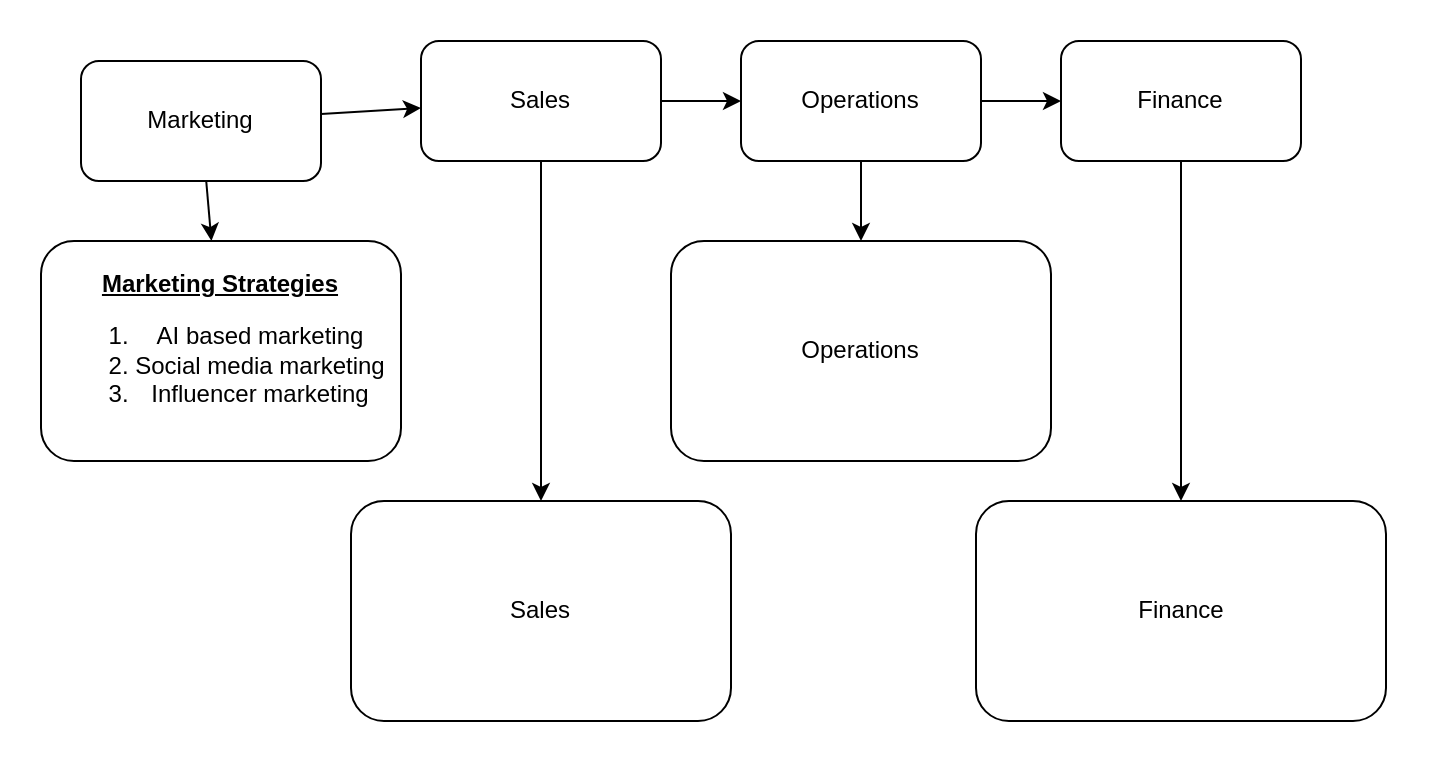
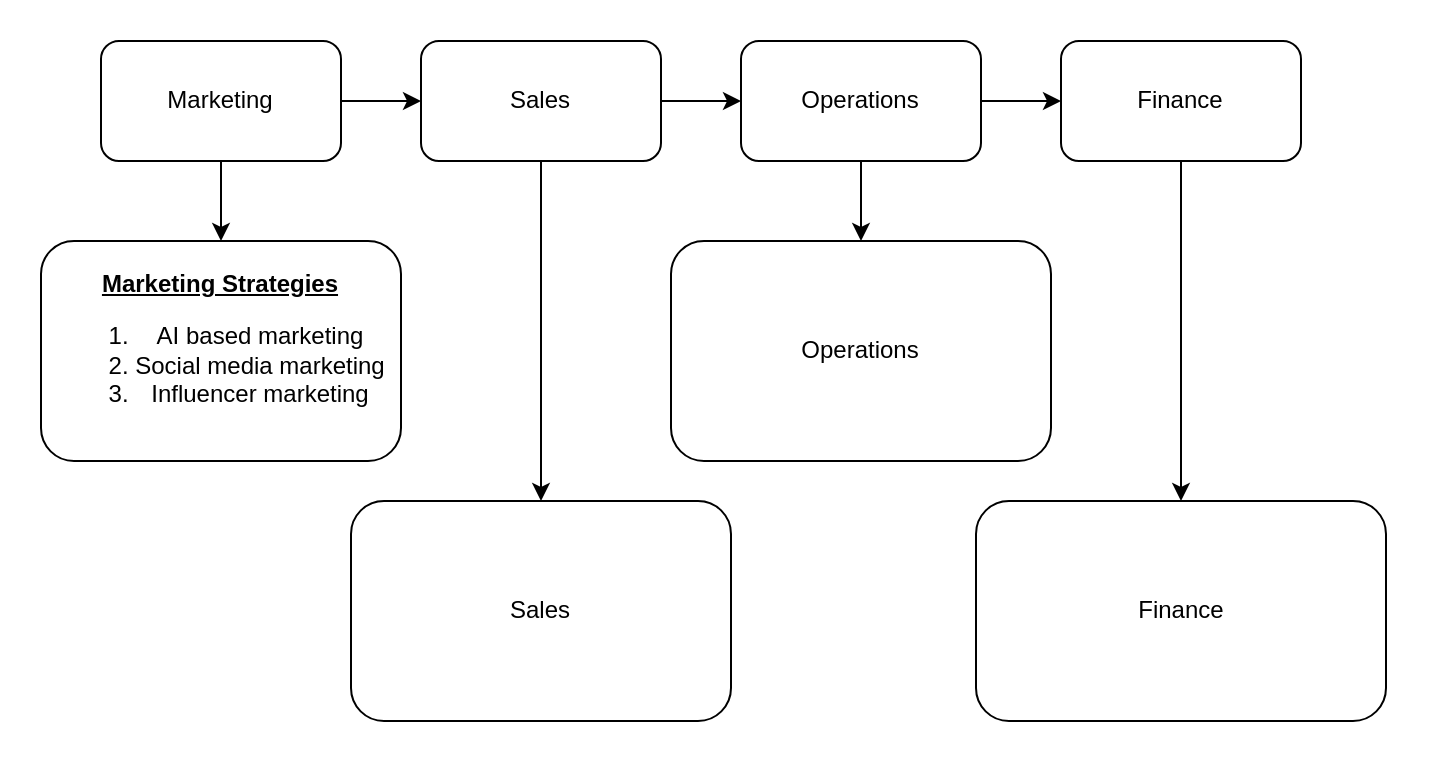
- <mxCell id="7" value="Marketing" style="rounded=1;whiteSpace=wrap;html=1;" vertex="1" parent="1"><mxGeometry x="40" y="30" width="120" height="60" as="geometry" /></mxCell>
+ <mxCell id="7" value="Marketing" style="rounded=1;whiteSpace=wrap;html=1;" vertex="1" parent="1"><mxGeometry x="50" y="20" width="120" height="60" as="geometry" /></mxCell>
